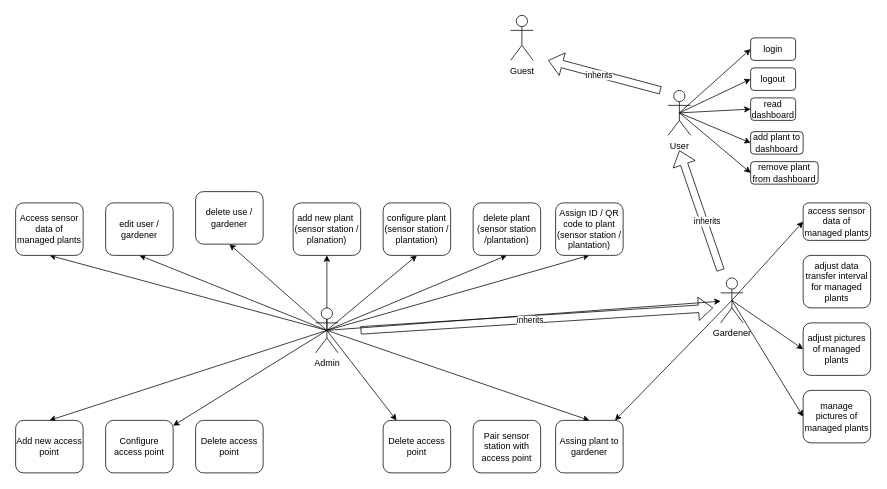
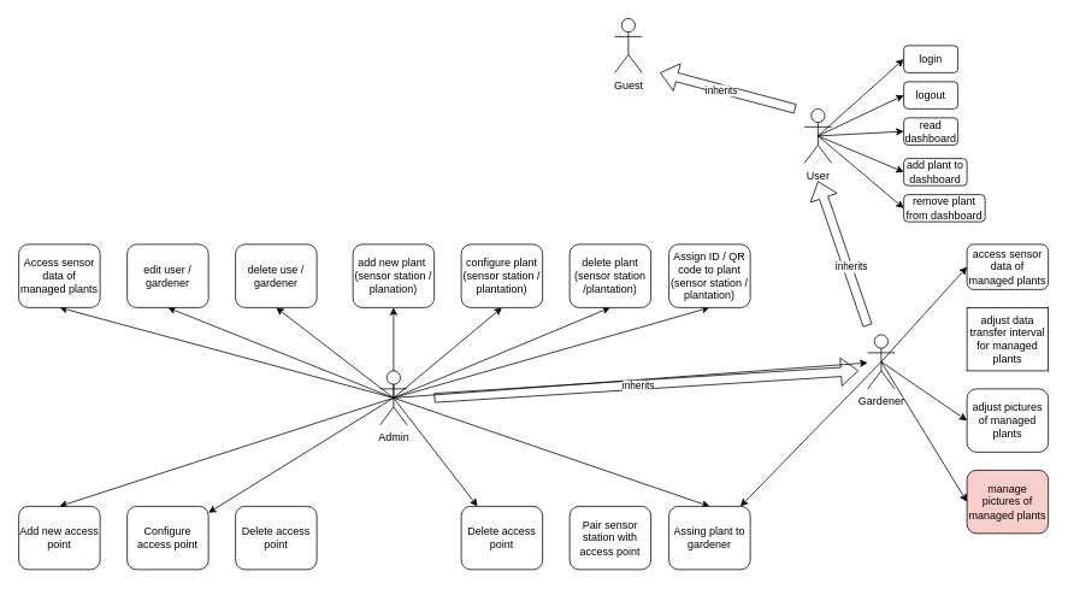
- <mxCell id="43" value="delete use / gardener" style="rounded=1;whiteSpace=wrap;html=1;" parent="1" vertex="1"><mxGeometry x="260" y="255" width="90" height="70" as="geometry" /></mxCell>
+ <mxCell id="43" value="delete use / gardener" style="rounded=1;whiteSpace=wrap;html=1;" parent="1" vertex="1"><mxGeometry x="260" y="270" width="90" height="70" as="geometry" /></mxCell>
- <mxCell id="23" value="adjust data transfer interval for managed plants" style="rounded=1;whiteSpace=wrap;html=1;" parent="1" vertex="1"><mxGeometry x="1070" y="340" width="90" height="70" as="geometry" /></mxCell>
+ <mxCell id="23" value="adjust data transfer interval for managed plants" style="whiteSpace=wrap;html=1;rounded=0;" parent="1" vertex="1"><mxGeometry x="1070" y="340" width="90" height="70" as="geometry" /></mxCell>
- <mxCell id="25" value="manage pictures of managed plants" style="rounded=1;whiteSpace=wrap;html=1;" parent="1" vertex="1"><mxGeometry x="1070" y="520" width="90" height="70" as="geometry" /></mxCell>
+ <mxCell id="25" value="manage pictures of managed plants" style="rounded=1;whiteSpace=wrap;html=1;fillColor=#f8cecc;" parent="1" vertex="1"><mxGeometry x="1070" y="520" width="90" height="70" as="geometry" /></mxCell>
